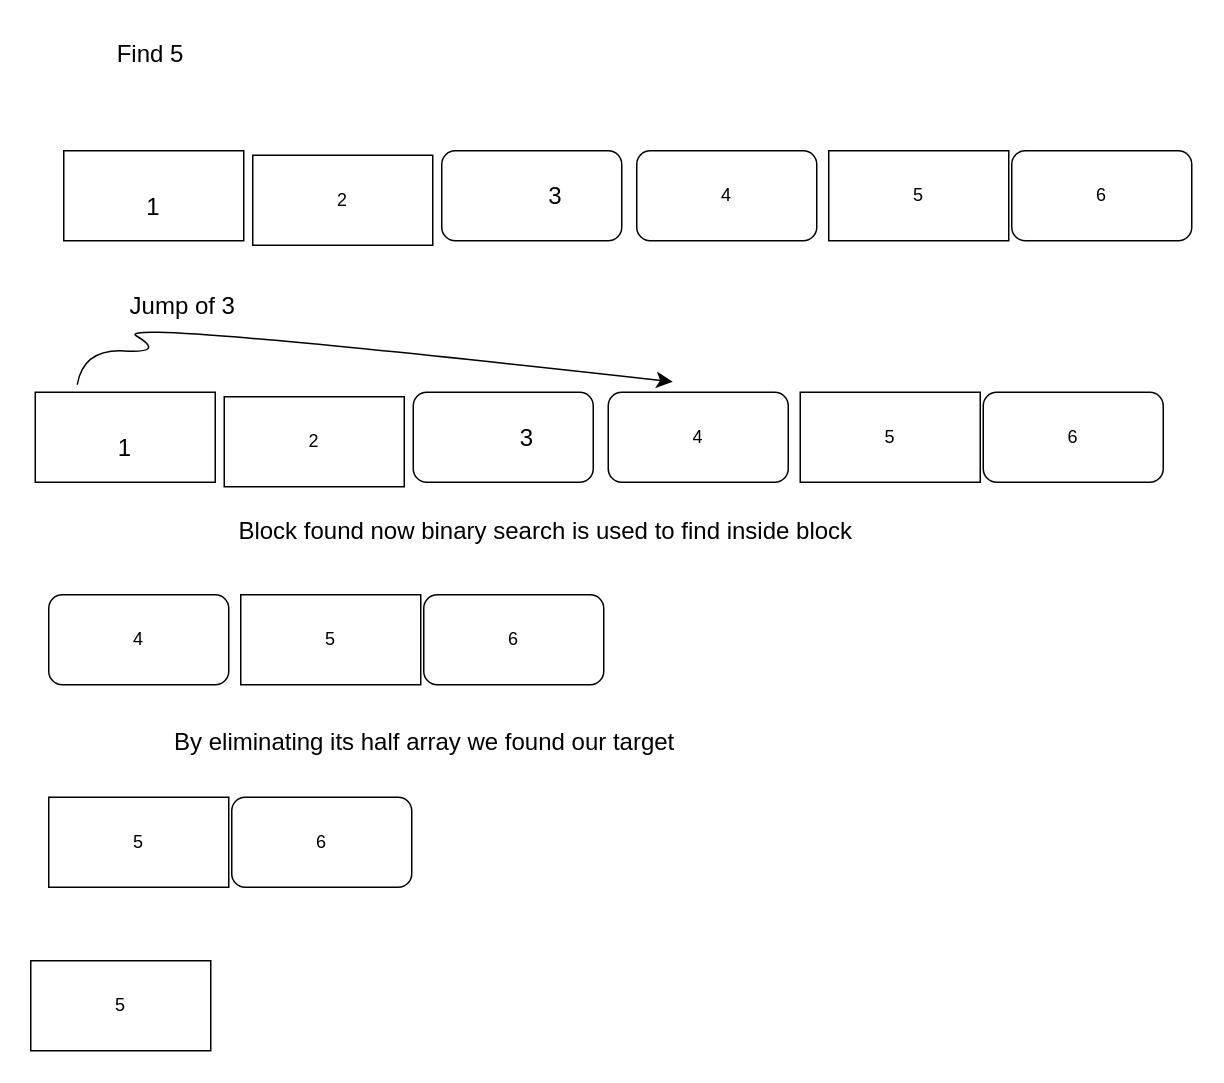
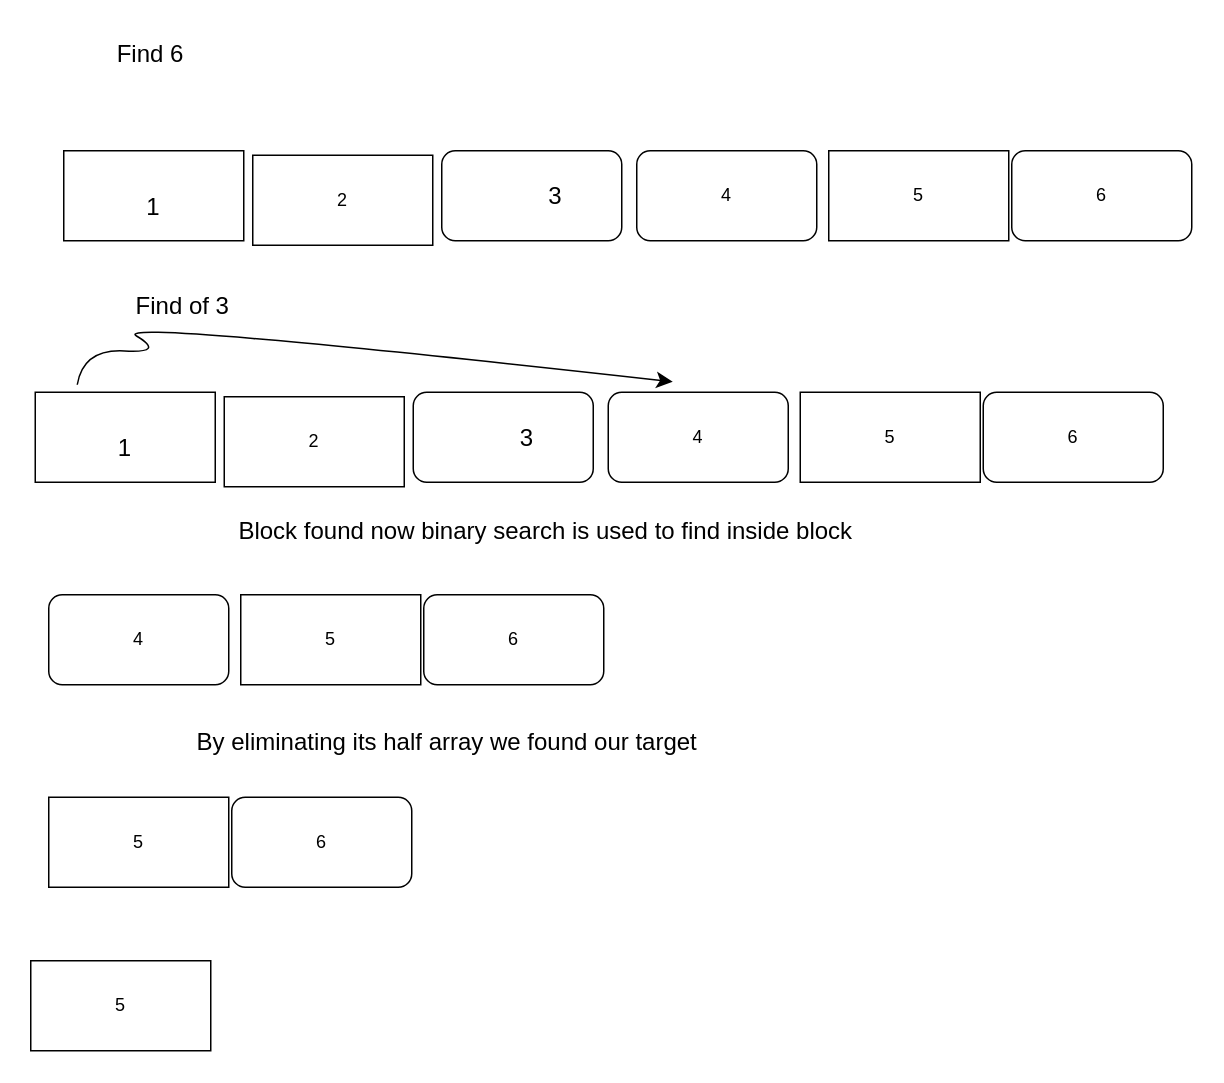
- <mxCell id="18" value="Find 5" style="text;strokeColor=none;fillColor=none;html=1;align=center;verticalAlign=middle;whiteSpace=wrap;rounded=0;fontSize=16;" vertex="1" parent="1"><mxGeometry x="70" y="20" width="60" height="30" as="geometry" /></mxCell>
+ <mxCell id="18" value="Find 6" style="text;strokeColor=none;fillColor=none;html=1;align=center;verticalAlign=middle;whiteSpace=wrap;rounded=0;fontSize=16;" vertex="1" parent="1"><mxGeometry x="70" y="20" width="60" height="30" as="geometry" /></mxCell>
- <mxCell id="9" value="Jump of 3" style="text;strokeColor=none;fillColor=none;html=1;align=center;verticalAlign=middle;whiteSpace=wrap;rounded=0;fontSize=16;" vertex="1" parent="1"><mxGeometry x="72" y="188" width="99" height="30" as="geometry" /></mxCell>
+ <mxCell id="9" value="Find of 3" style="text;strokeColor=none;fillColor=none;html=1;align=center;verticalAlign=middle;whiteSpace=wrap;rounded=0;fontSize=16;" vertex="1" parent="1"><mxGeometry x="72" y="188" width="99" height="30" as="geometry" /></mxCell>
- <mxCell id="26" value="By eliminating its half array we found our target&amp;nbsp;" style="text;strokeColor=none;fillColor=none;html=1;align=center;verticalAlign=middle;whiteSpace=wrap;rounded=0;fontSize=16;" vertex="1" parent="1"><mxGeometry x="58" y="479" width="454" height="30" as="geometry" /></mxCell>
+ <mxCell id="26" value="By eliminating its half array we found our target&amp;nbsp;" style="text;strokeColor=none;fillColor=none;html=1;align=center;verticalAlign=middle;whiteSpace=wrap;rounded=0;fontSize=16;" vertex="1" parent="1"><mxGeometry x="73" y="479" width="454" height="30" as="geometry" /></mxCell>
